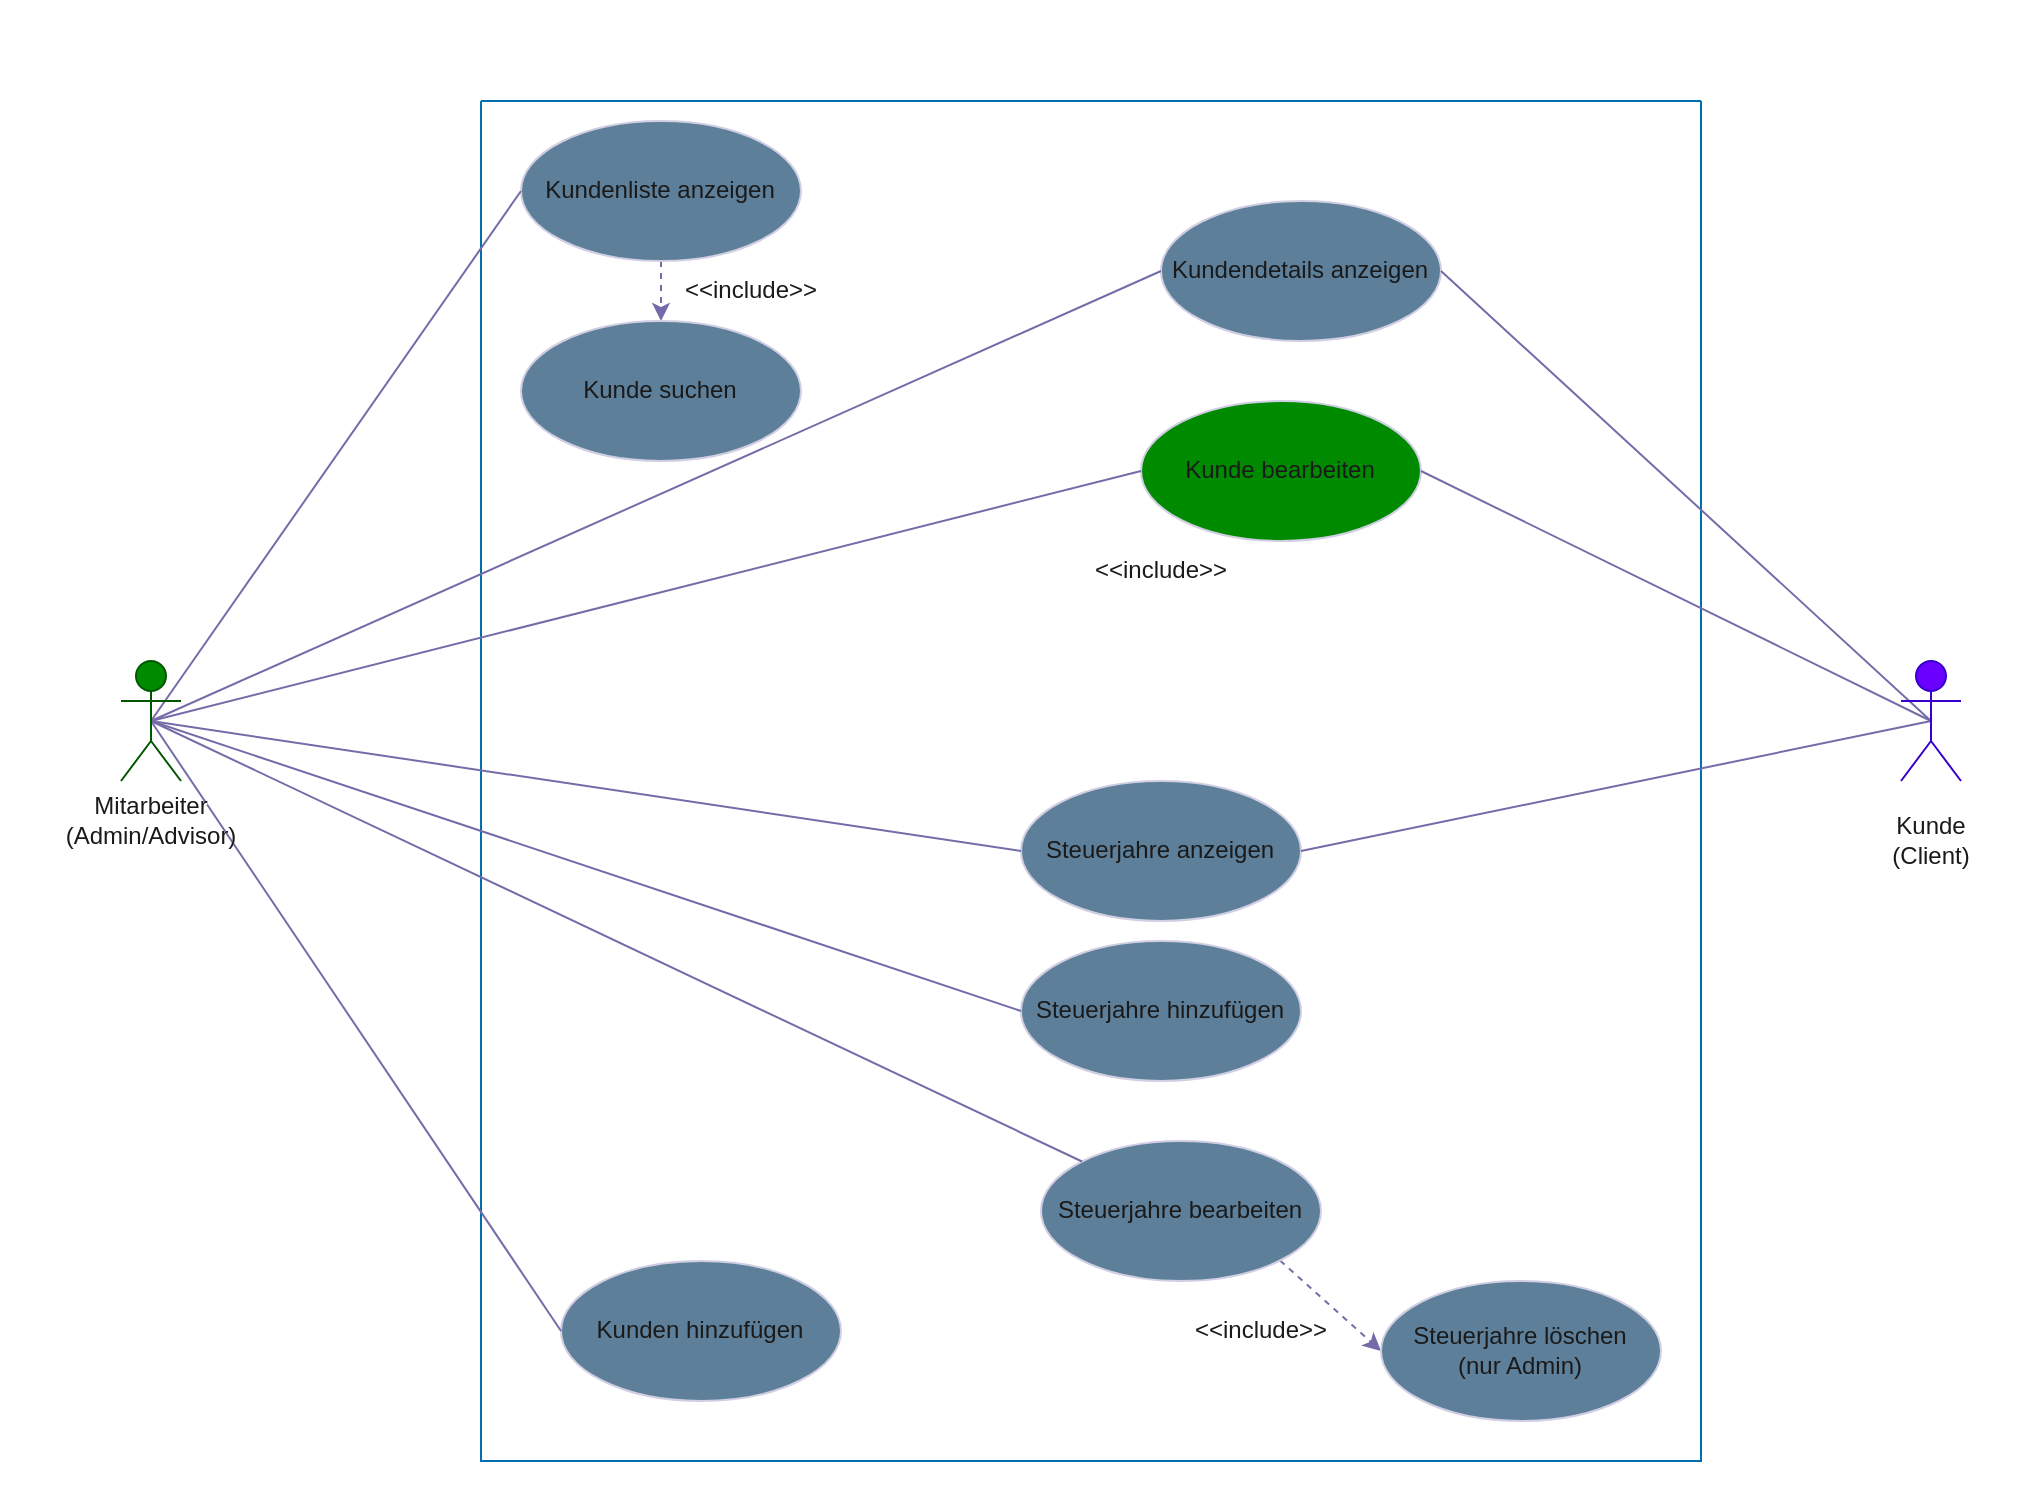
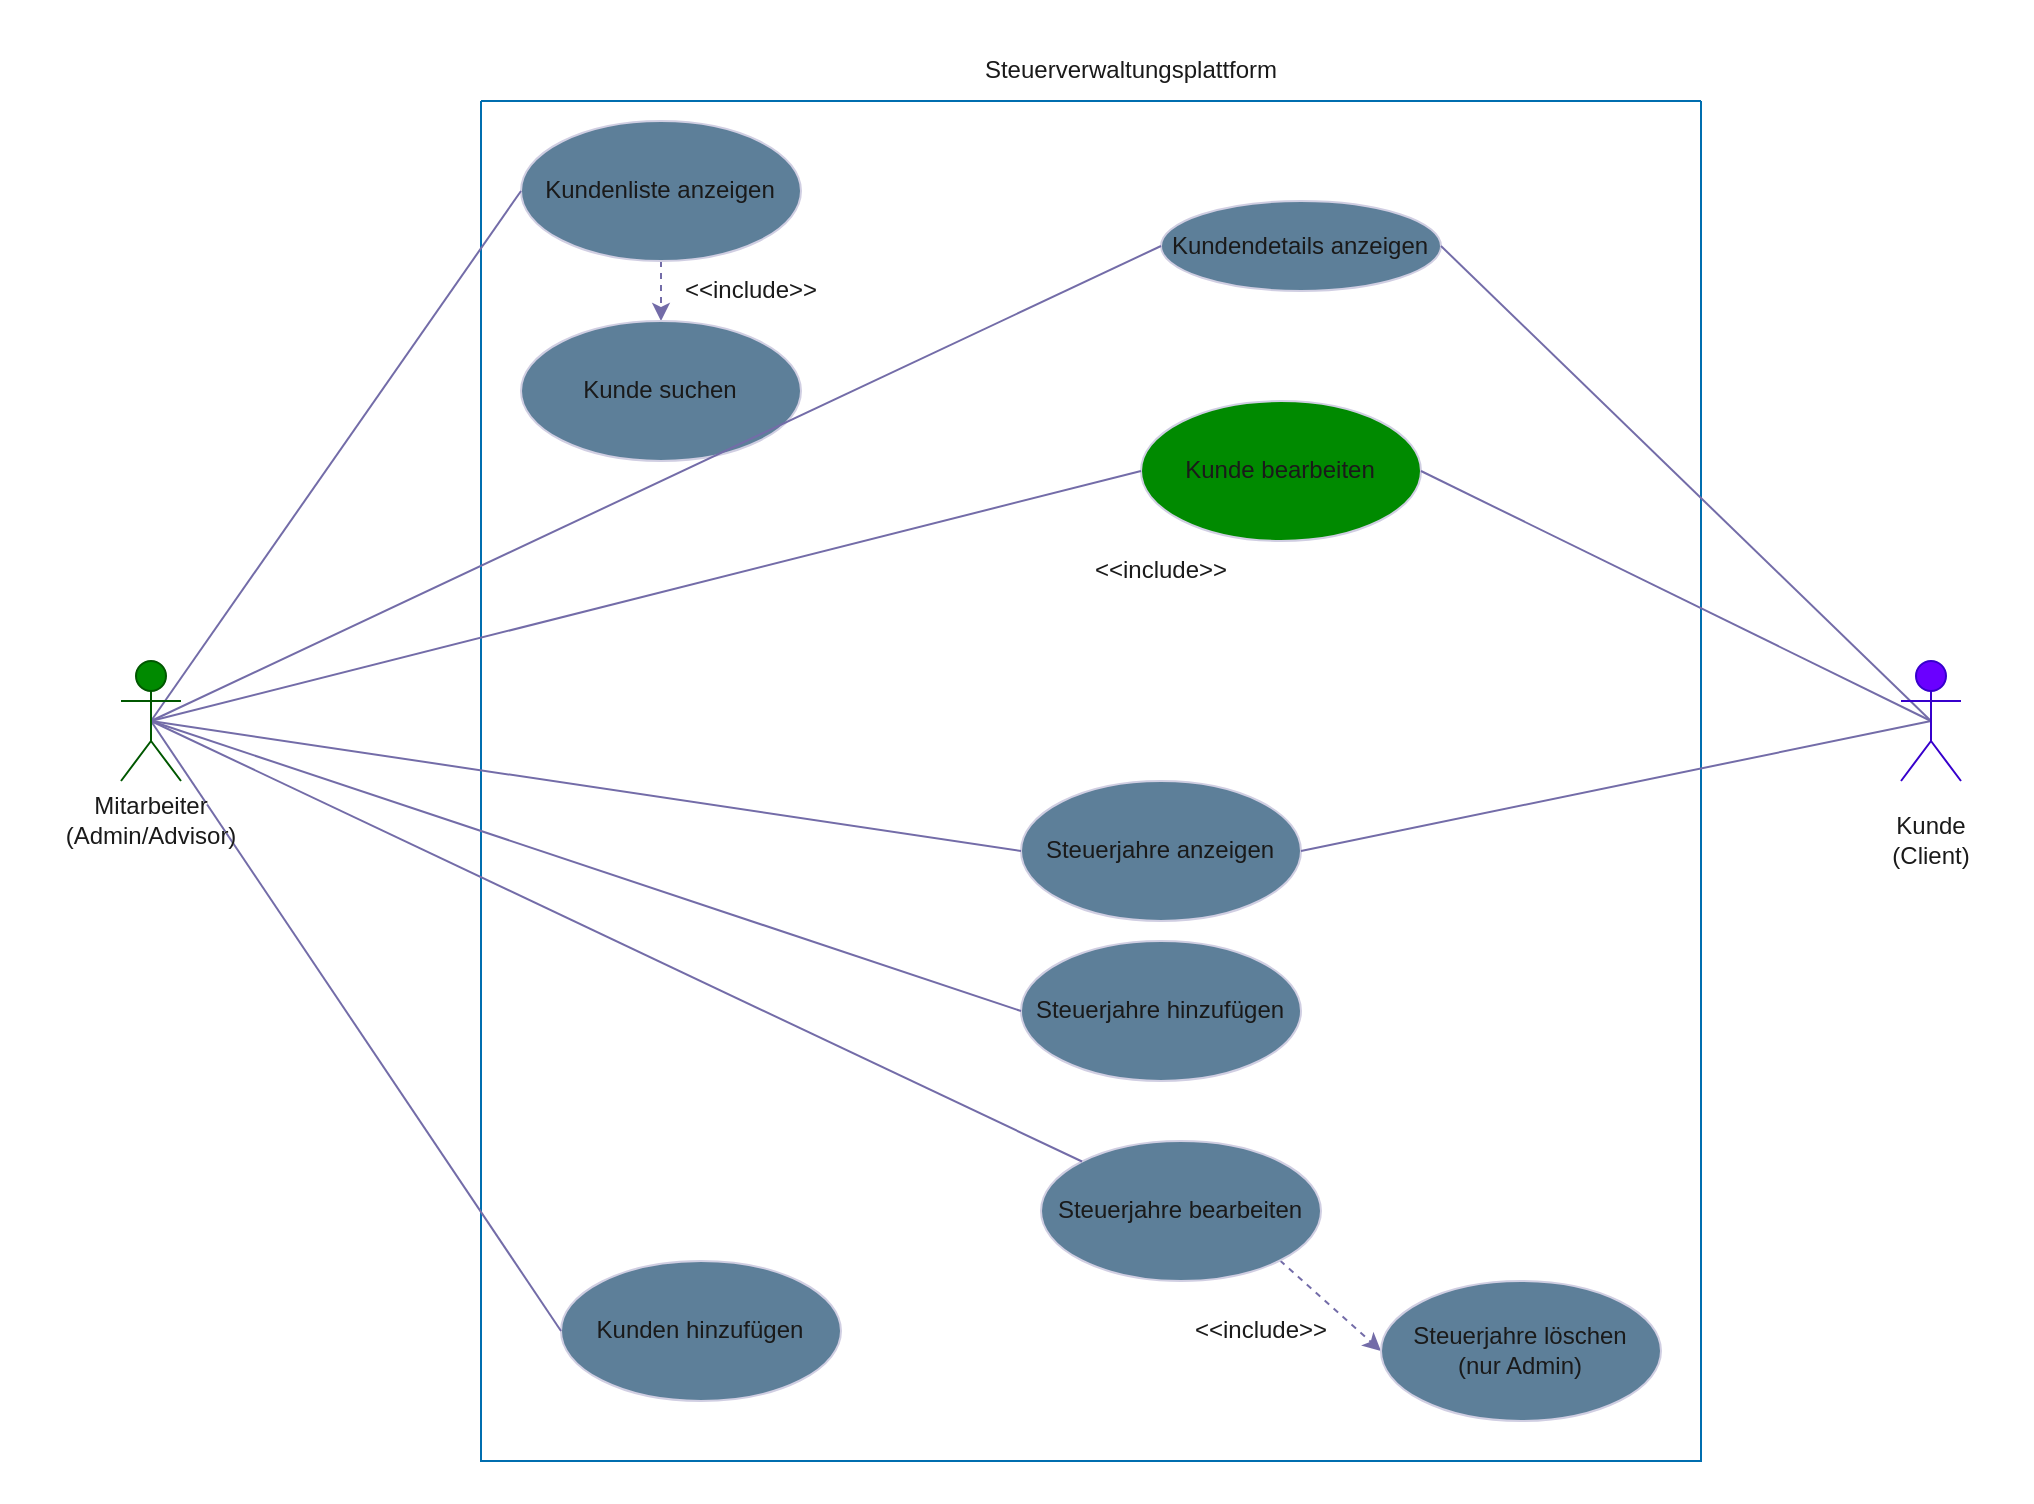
+ <mxCell id="29" value="Steuerverwaltungsplattform" style="text;html=1;align=center;verticalAlign=middle;resizable=0;points=[];autosize=1;strokeColor=none;fillColor=none;labelBackgroundColor=none;fontColor=#1A1A1A;" vertex="1" parent="1"><mxGeometry x="480" y="20" width="170" height="30" as="geometry" /></mxCell>
- <mxCell id="6" value="Kundendetails anzeigen" style="ellipse;whiteSpace=wrap;html=1;labelBackgroundColor=none;fillColor=#5D7F99;strokeColor=#D0CEE2;fontColor=#1A1A1A;" vertex="1" parent="2"><mxGeometry x="340" y="50" width="140" height="70" as="geometry" /></mxCell>
+ <mxCell id="6" value="Kundendetails anzeigen" style="ellipse;whiteSpace=wrap;html=1;labelBackgroundColor=none;fillColor=#5D7F99;strokeColor=#D0CEE2;fontColor=#1A1A1A;" vertex="1" parent="2"><mxGeometry x="340" y="50" width="140" height="45" as="geometry" /></mxCell>
